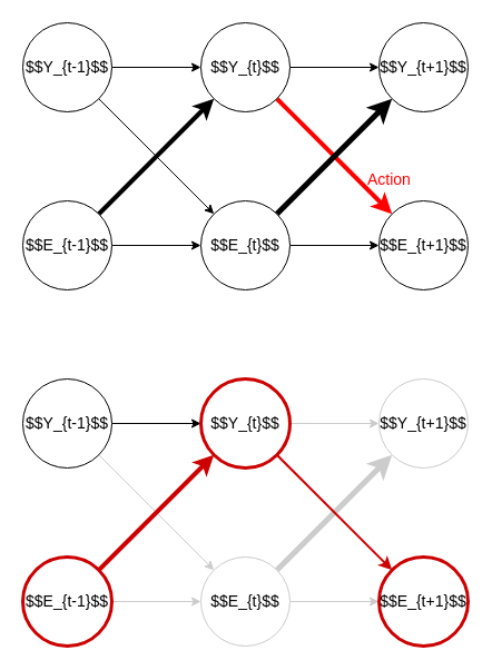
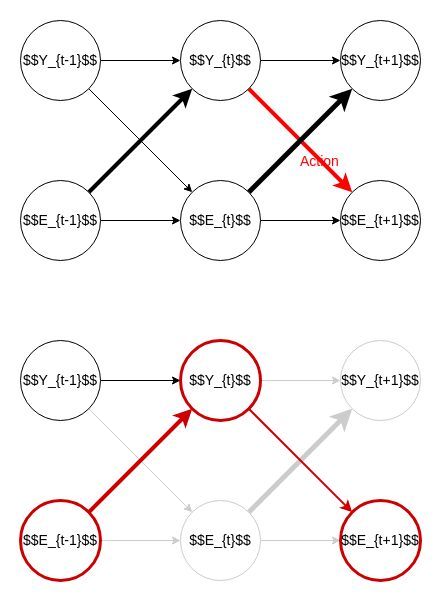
- <mxCell id="16" value="Action" style="text;html=1;resizable=0;points=[];autosize=1;align=left;verticalAlign=top;spacingTop=-4;fontSize=14;strokeColor=none;labelBackgroundColor=none;fontColor=#FF0000;fontFamily=Helvetica;" parent="1" vertex="1"><mxGeometry x="328" y="150" width="50" height="20" as="geometry" /></mxCell>
+ <mxCell id="16" value="Action" style="text;html=1;resizable=0;points=[];autosize=1;align=left;verticalAlign=top;spacingTop=-4;fontSize=14;strokeColor=none;labelBackgroundColor=none;fontColor=#FF0000;fontFamily=Helvetica;" parent="1" vertex="1"><mxGeometry x="298" y="150" width="50" height="20" as="geometry" /></mxCell>
